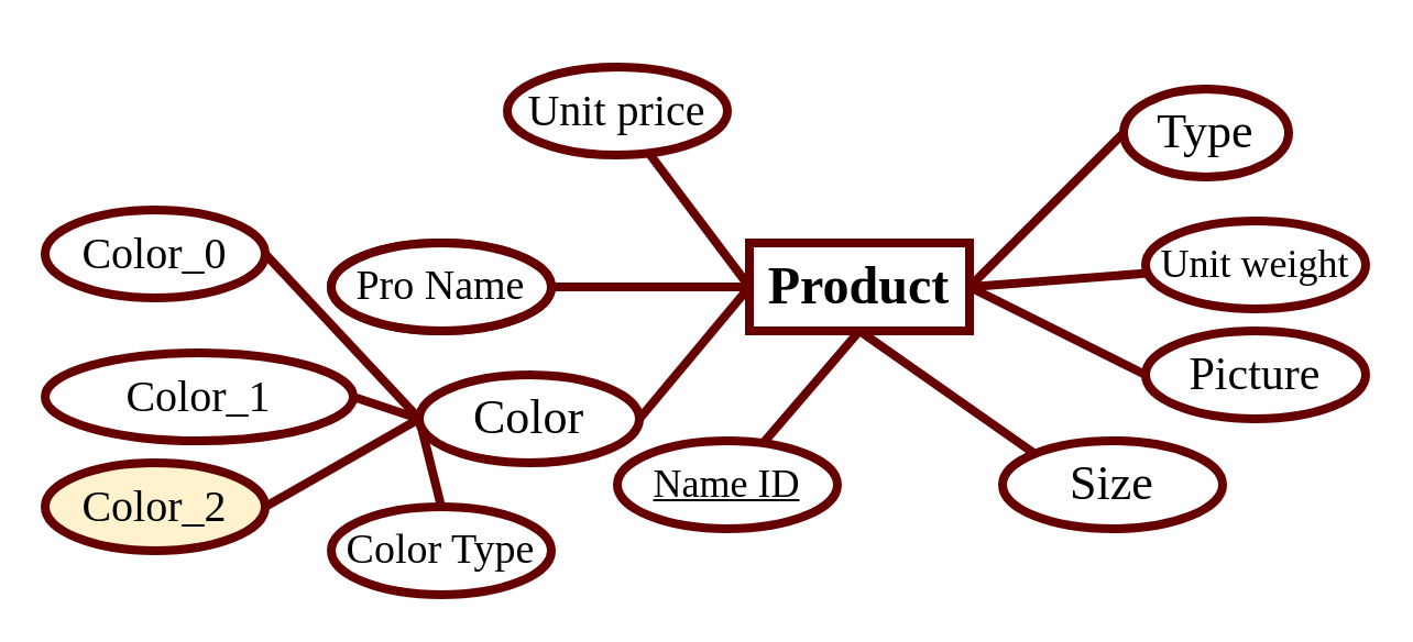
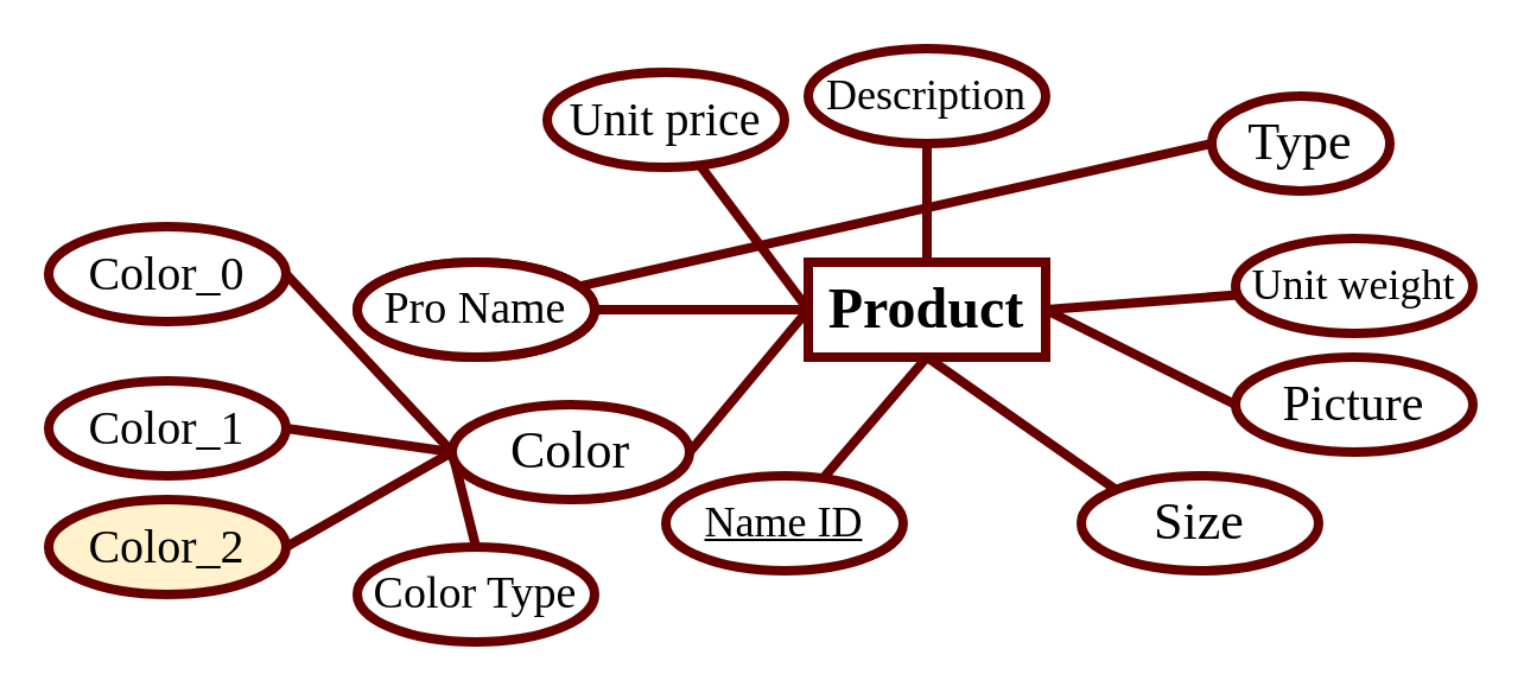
+ <mxCell id="14" value="&lt;font face=&quot;Times New Roman&quot;&gt;Description&lt;/font&gt;" style="ellipse;whiteSpace=wrap;html=1;align=center;fontSize=18;strokeWidth=4;strokeColor=#660000;fillColor=#FFFFFF;" parent="1" vertex="1"><mxGeometry x="340" y="20" width="100" height="40" as="geometry" /></mxCell>
+ <mxCell id="13" style="edgeStyle=none;rounded=0;orthogonalLoop=1;jettySize=auto;html=1;entryX=0.5;entryY=0;entryDx=0;entryDy=0;fontSize=18;endArrow=none;endFill=0;strokeWidth=4;strokeColor=#660000;" parent="1" source="14" target="3" edge="1"><mxGeometry relative="1" as="geometry" /></mxCell>
- <mxCell id="19" style="edgeStyle=none;rounded=0;orthogonalLoop=1;jettySize=auto;html=1;entryX=1;entryY=0.5;entryDx=0;entryDy=0;fontSize=18;endArrow=none;endFill=0;strokeWidth=4;exitX=0;exitY=0.5;exitDx=0;exitDy=0;strokeColor=#660000;" parent="1" source="20" target="3" edge="1"><mxGeometry relative="1" as="geometry" /></mxCell>
+ <mxCell id="19" style="edgeStyle=none;rounded=0;orthogonalLoop=1;jettySize=auto;html=1;fontSize=18;endArrow=none;endFill=0;strokeWidth=4;exitX=0;exitY=0.5;exitDx=0;exitDy=0;strokeColor=#660000;" parent="1" source="20" target="26" edge="1"><mxGeometry relative="1" as="geometry" /></mxCell>
- <mxCell id="25" value="&lt;span style=&quot;&quot;&gt;&lt;font face=&quot;Times New Roman&quot; style=&quot;font-size: 20px;&quot;&gt;Color_1&lt;/font&gt;&lt;/span&gt;" style="ellipse;whiteSpace=wrap;html=1;align=center;fontSize=18;strokeWidth=4;strokeColor=#660000;fillColor=#FFFFFF;" parent="1" vertex="1"><mxGeometry x="20" y="160" width="140" height="40" as="geometry" /></mxCell>
+ <mxCell id="25" value="&lt;span style=&quot;&quot;&gt;&lt;font face=&quot;Times New Roman&quot; style=&quot;font-size: 20px;&quot;&gt;Color_1&lt;/font&gt;&lt;/span&gt;" style="ellipse;whiteSpace=wrap;html=1;align=center;fontSize=18;strokeWidth=4;strokeColor=#660000;fillColor=#FFFFFF;" parent="1" vertex="1"><mxGeometry x="20" y="160" width="100" height="40" as="geometry" /></mxCell>
